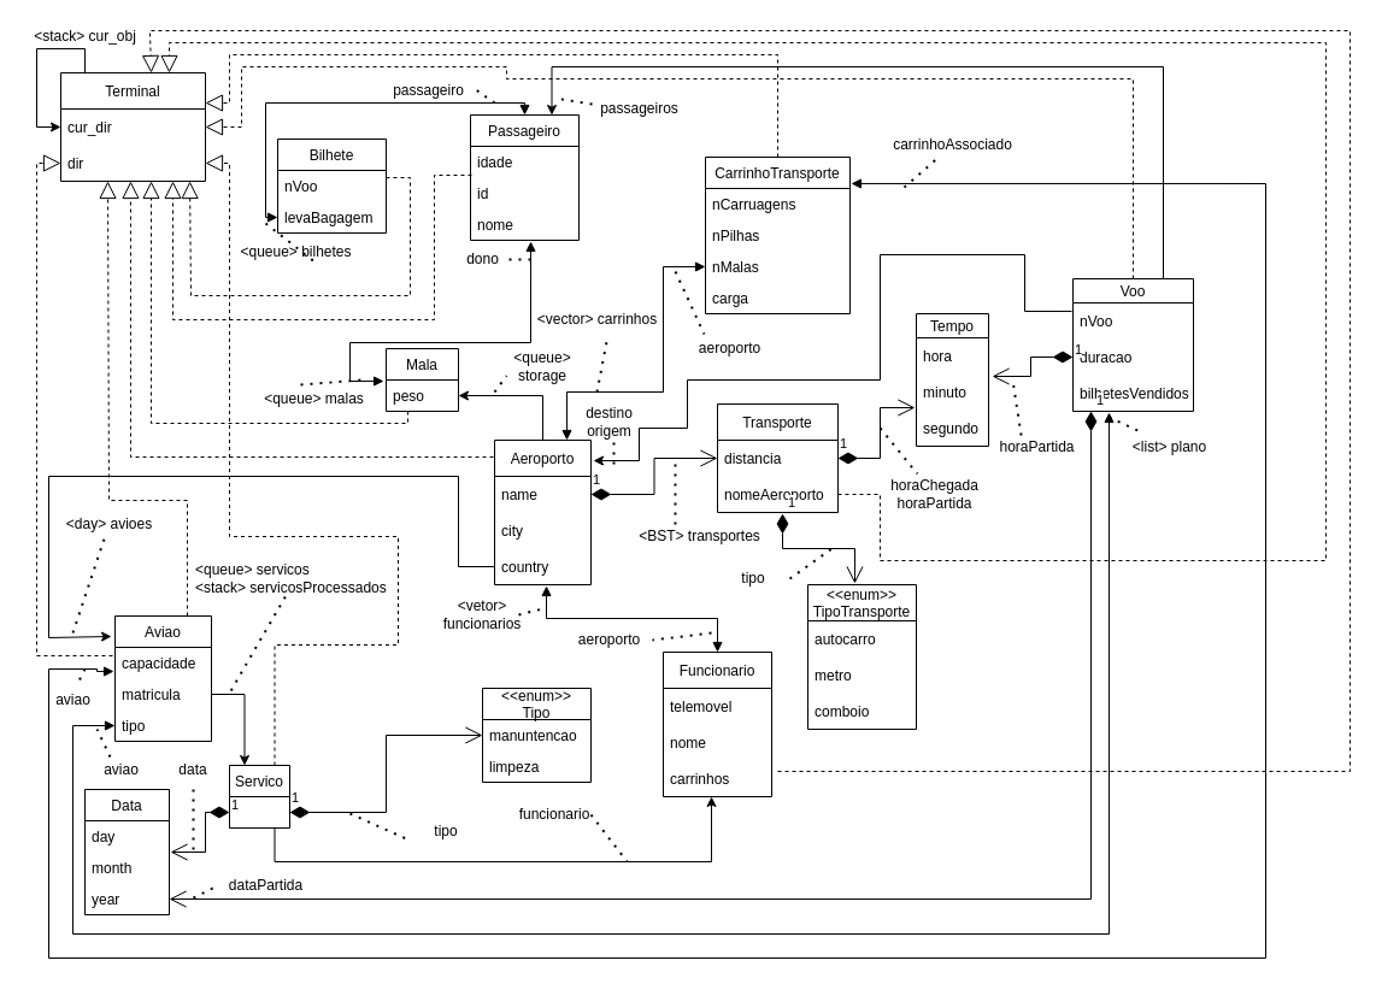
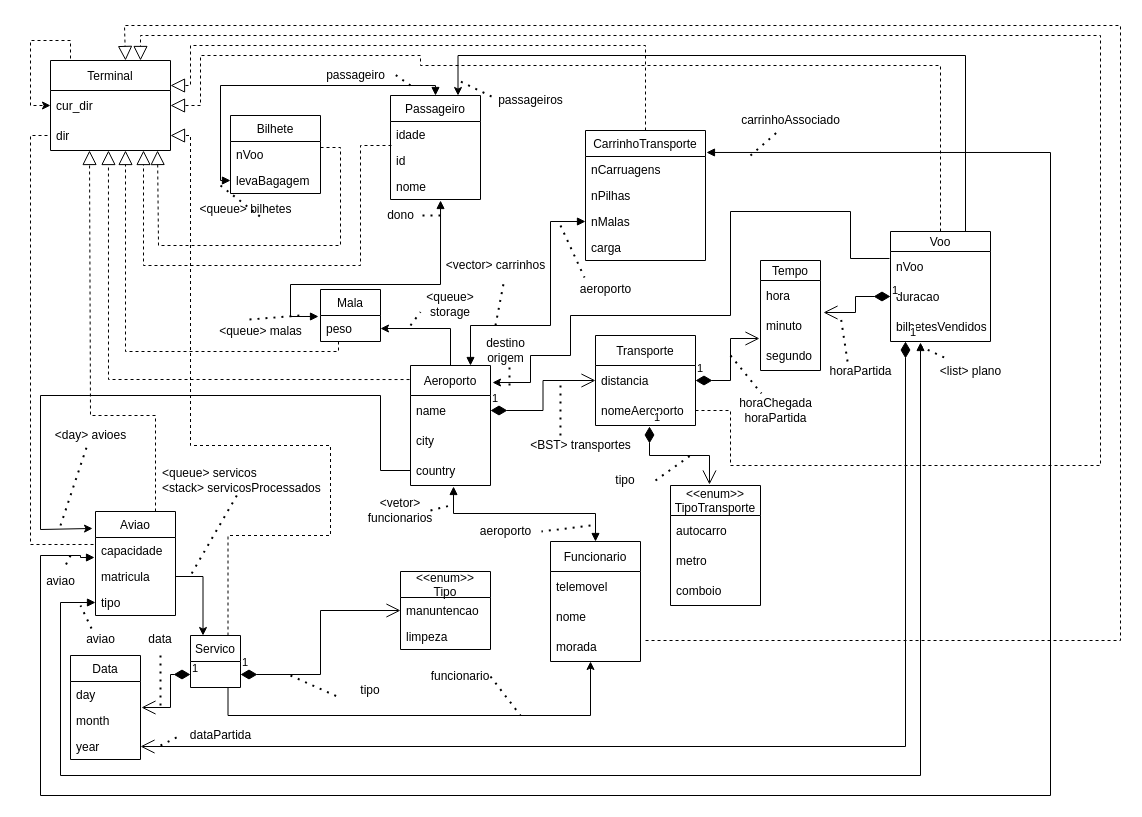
- <mxCell id="49" value="&amp;lt;stack&amp;gt; cur_obj" style="text;html=1;align=center;verticalAlign=middle;resizable=0;points=[];autosize=1;strokeColor=none;fillColor=none;" vertex="1" parent="1"><mxGeometry x="20" y="20" width="100" height="20" as="geometry" /></mxCell>
- <mxCell id="5" style="edgeStyle=orthogonalEdgeStyle;rounded=0;orthogonalLoop=1;jettySize=auto;html=1;exitX=0.25;exitY=0;exitDx=0;exitDy=0;entryX=0;entryY=0.5;entryDx=0;entryDy=0;" edge="1" parent="2" source="2" target="3"><mxGeometry relative="1" as="geometry"><Array as="points"><mxPoint x="20" y="-20" /><mxPoint x="-20" y="-20" /><mxPoint x="-20" y="45" /></Array></mxGeometry></mxCell>
+ <mxCell id="5" style="edgeStyle=orthogonalEdgeStyle;rounded=0;orthogonalLoop=1;jettySize=auto;html=1;exitX=0.25;exitY=0;exitDx=0;exitDy=0;entryX=0;entryY=0.5;entryDx=0;entryDy=0;dashed=1;" edge="1" parent="2" source="2" target="3"><mxGeometry relative="1" as="geometry"><Array as="points"><mxPoint x="20" y="-20" /><mxPoint x="-20" y="-20" /><mxPoint x="-20" y="45" /></Array></mxGeometry></mxCell>
- <mxCell id="110" value="passageiros" style="text;html=1;align=center;verticalAlign=middle;resizable=0;points=[];autosize=1;strokeColor=none;fillColor=none;" vertex="1" parent="1"><mxGeometry x="490" y="80" width="80" height="20" as="geometry" /></mxCell>
+ <mxCell id="110" value="passageiros" style="text;html=1;align=center;verticalAlign=middle;resizable=0;points=[];autosize=1;strokeColor=none;fillColor=none;" vertex="1" parent="1"><mxGeometry x="490" y="90" width="80" height="20" as="geometry" /></mxCell>
- <mxCell id="130" value="" style="endArrow=block;dashed=1;endFill=0;endSize=12;html=1;rounded=0;entryX=0;entryY=0.5;entryDx=0;entryDy=0;exitX=-0.025;exitY=0.269;exitDx=0;exitDy=0;exitPerimeter=0;edgeStyle=orthogonalEdgeStyle;" edge="1" parent="1" source="46" target="4"><mxGeometry width="160" relative="1" as="geometry"><mxPoint x="20" y="545" as="sourcePoint" /><mxPoint x="560" y="455" as="targetPoint" /><Array as="points"><mxPoint x="30" y="544" /><mxPoint x="30" y="135" /></Array></mxGeometry></mxCell>
+ <mxCell id="130" value="" style="endArrow=none;dashed=1;endFill=0;endSize=12;html=1;rounded=0;entryX=0;entryY=0.5;entryDx=0;entryDy=0;exitX=-0.025;exitY=0.269;exitDx=0;exitDy=0;exitPerimeter=0;edgeStyle=orthogonalEdgeStyle;" edge="1" parent="1" source="46" target="4"><mxGeometry width="160" relative="1" as="geometry"><mxPoint x="20" y="545" as="sourcePoint" /><mxPoint x="560" y="455" as="targetPoint" /><Array as="points"><mxPoint x="30" y="544" /><mxPoint x="30" y="135" /></Array></mxGeometry></mxCell>
- <mxCell id="14" value="carrinhos" style="text;strokeColor=none;fillColor=none;align=left;verticalAlign=middle;spacingLeft=4;spacingRight=4;overflow=hidden;points=[[0,0.5],[1,0.5]];portConstraint=eastwest;rotatable=0;" vertex="1" parent="11"><mxGeometry y="90" width="90" height="30" as="geometry" /></mxCell>
+ <mxCell id="14" value="morada" style="text;strokeColor=none;fillColor=none;align=left;verticalAlign=middle;spacingLeft=4;spacingRight=4;overflow=hidden;points=[[0,0.5],[1,0.5]];portConstraint=eastwest;rotatable=0;" vertex="1" parent="11"><mxGeometry y="90" width="90" height="30" as="geometry" /></mxCell>
